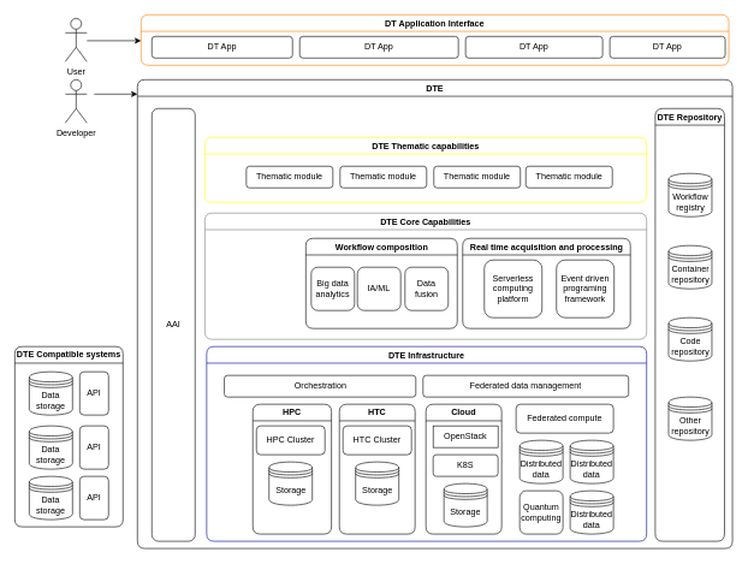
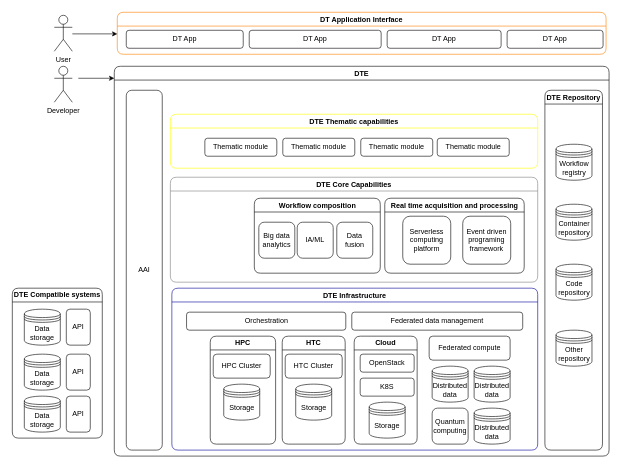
- <mxCell id="37" value="OpenStack" style="whiteSpace=wrap;html=1;rounded=0;" parent="35" vertex="1"><mxGeometry x="10" y="30" width="90" height="30" as="geometry" /></mxCell>
+ <mxCell id="37" value="OpenStack" style="rounded=1;whiteSpace=wrap;html=1;" parent="35" vertex="1"><mxGeometry x="10" y="30" width="90" height="30" as="geometry" /></mxCell>
